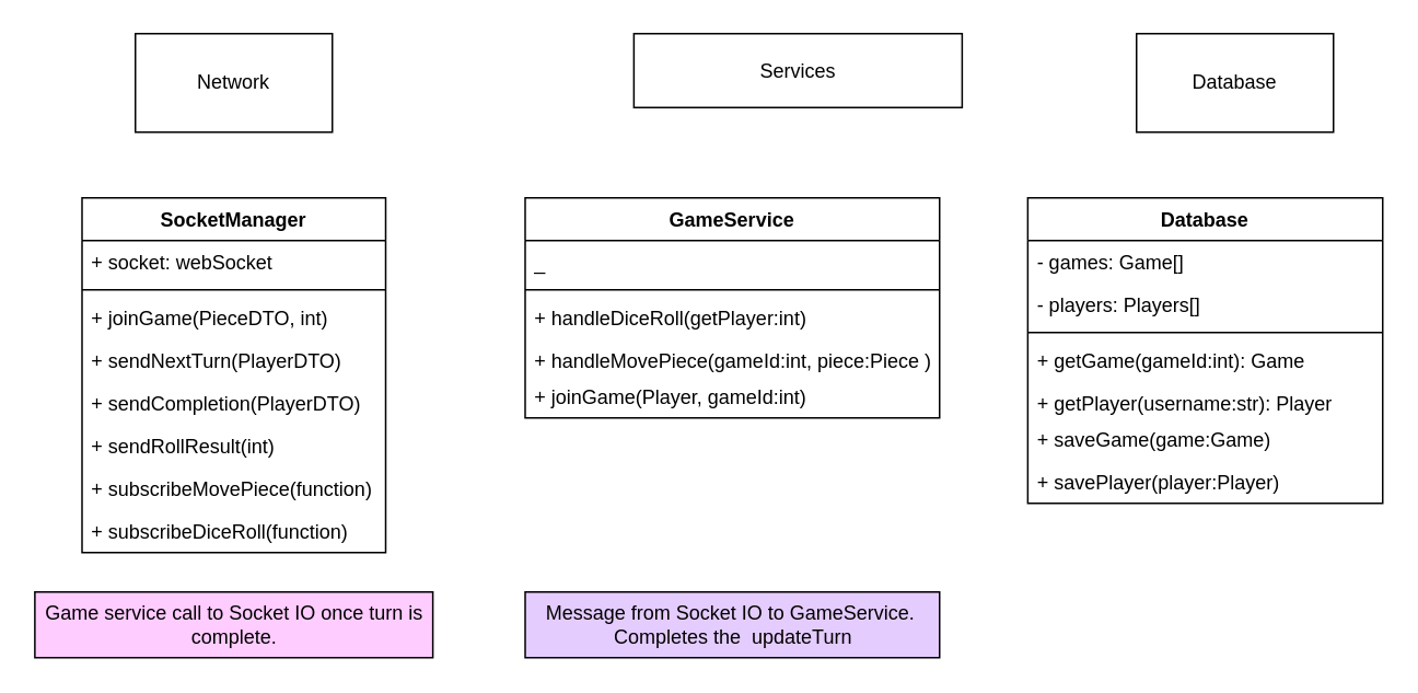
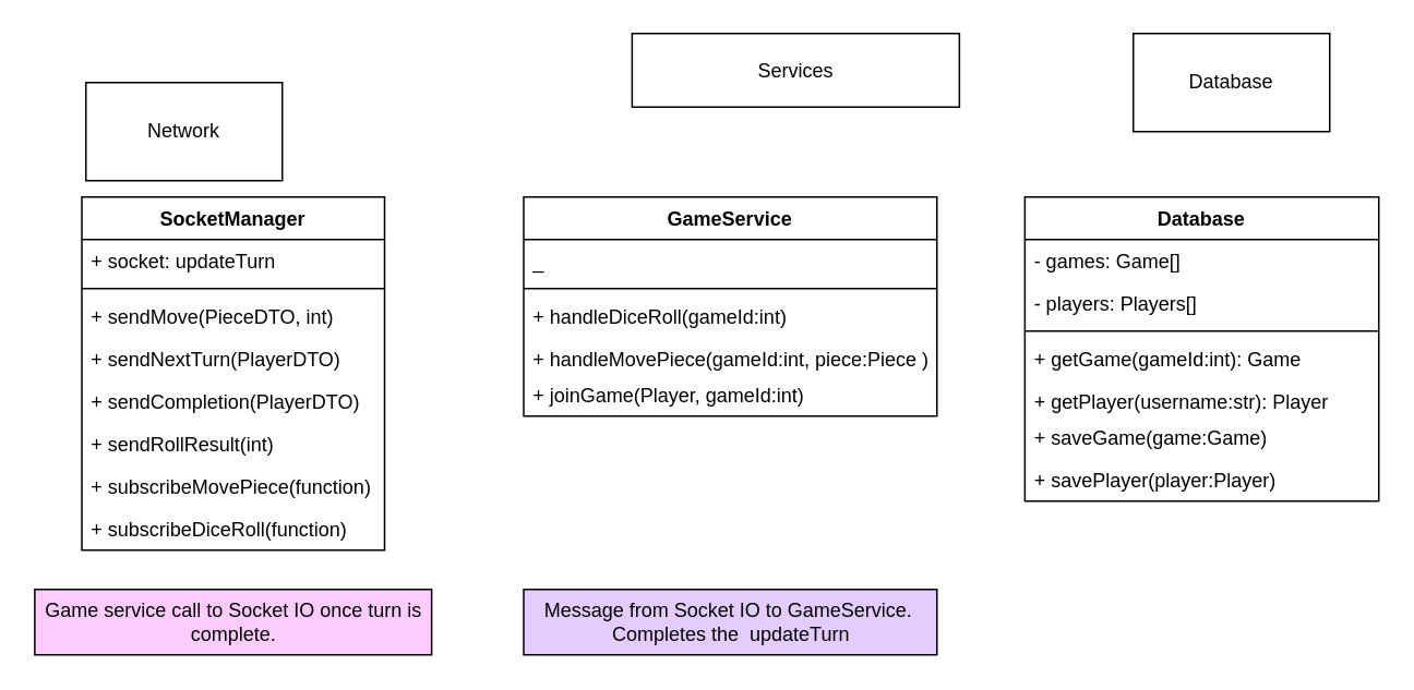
- <mxCell id="2" value="Network" style="rounded=0;whiteSpace=wrap;html=1;" parent="1" vertex="1"><mxGeometry x="82" y="20" width="120" height="60" as="geometry" /></mxCell>
+ <mxCell id="2" value="Network" style="rounded=0;whiteSpace=wrap;html=1;" parent="1" vertex="1"><mxGeometry x="52" y="50" width="120" height="60" as="geometry" /></mxCell>
- <mxCell id="6" value="+ socket: webSocket" style="text;strokeColor=none;fillColor=none;align=left;verticalAlign=top;spacingLeft=4;spacingRight=4;overflow=hidden;rotatable=0;points=[[0,0.5],[1,0.5]];portConstraint=eastwest;" parent="5" vertex="1"><mxGeometry y="26" width="185" height="26" as="geometry" /></mxCell>
+ <mxCell id="6" value="+ socket: updateTurn" style="text;strokeColor=none;fillColor=none;align=left;verticalAlign=top;spacingLeft=4;spacingRight=4;overflow=hidden;rotatable=0;points=[[0,0.5],[1,0.5]];portConstraint=eastwest;" parent="5" vertex="1"><mxGeometry y="26" width="185" height="26" as="geometry" /></mxCell>
- <mxCell id="8" value="+ joinGame(PieceDTO, int)" style="text;strokeColor=none;fillColor=none;align=left;verticalAlign=top;spacingLeft=4;spacingRight=4;overflow=hidden;rotatable=0;points=[[0,0.5],[1,0.5]];portConstraint=eastwest;" parent="5" vertex="1"><mxGeometry y="60" width="185" height="26" as="geometry" /></mxCell>
+ <mxCell id="8" value="+ sendMove(PieceDTO, int)" style="text;strokeColor=none;fillColor=none;align=left;verticalAlign=top;spacingLeft=4;spacingRight=4;overflow=hidden;rotatable=0;points=[[0,0.5],[1,0.5]];portConstraint=eastwest;" parent="5" vertex="1"><mxGeometry y="60" width="185" height="26" as="geometry" /></mxCell>
- <mxCell id="25" value="+ handleDiceRoll(getPlayer:int)" style="text;strokeColor=none;fillColor=none;align=left;verticalAlign=top;spacingLeft=4;spacingRight=4;overflow=hidden;rotatable=0;points=[[0,0.5],[1,0.5]];portConstraint=eastwest;" parent="22" vertex="1"><mxGeometry y="60" width="252.5" height="26" as="geometry" /></mxCell>
+ <mxCell id="25" value="+ handleDiceRoll(gameId:int)" style="text;strokeColor=none;fillColor=none;align=left;verticalAlign=top;spacingLeft=4;spacingRight=4;overflow=hidden;rotatable=0;points=[[0,0.5],[1,0.5]];portConstraint=eastwest;" parent="22" vertex="1"><mxGeometry y="60" width="252.5" height="26" as="geometry" /></mxCell>
